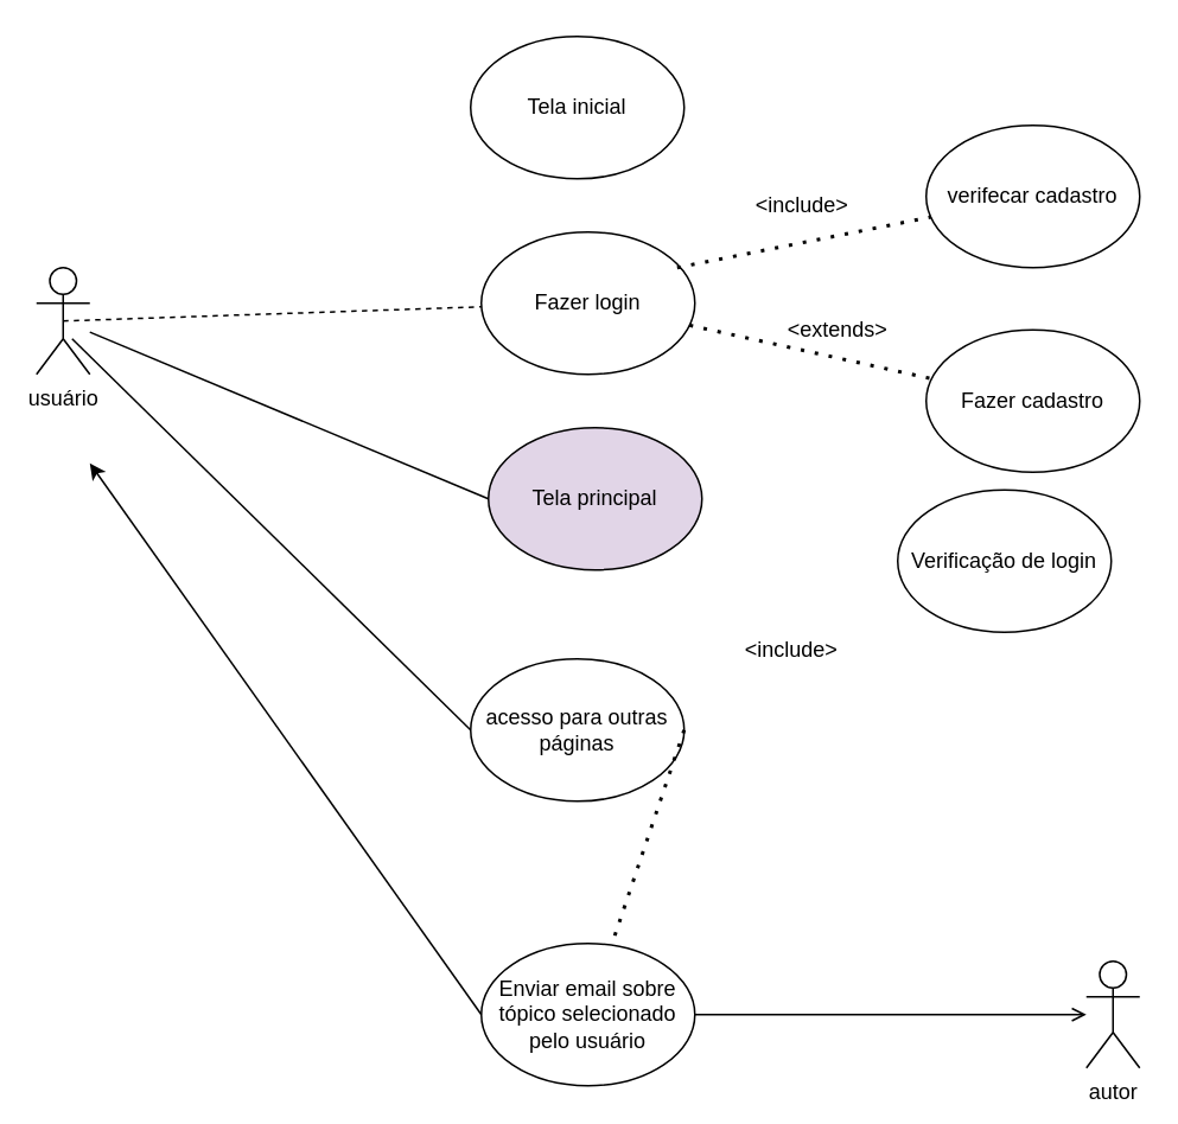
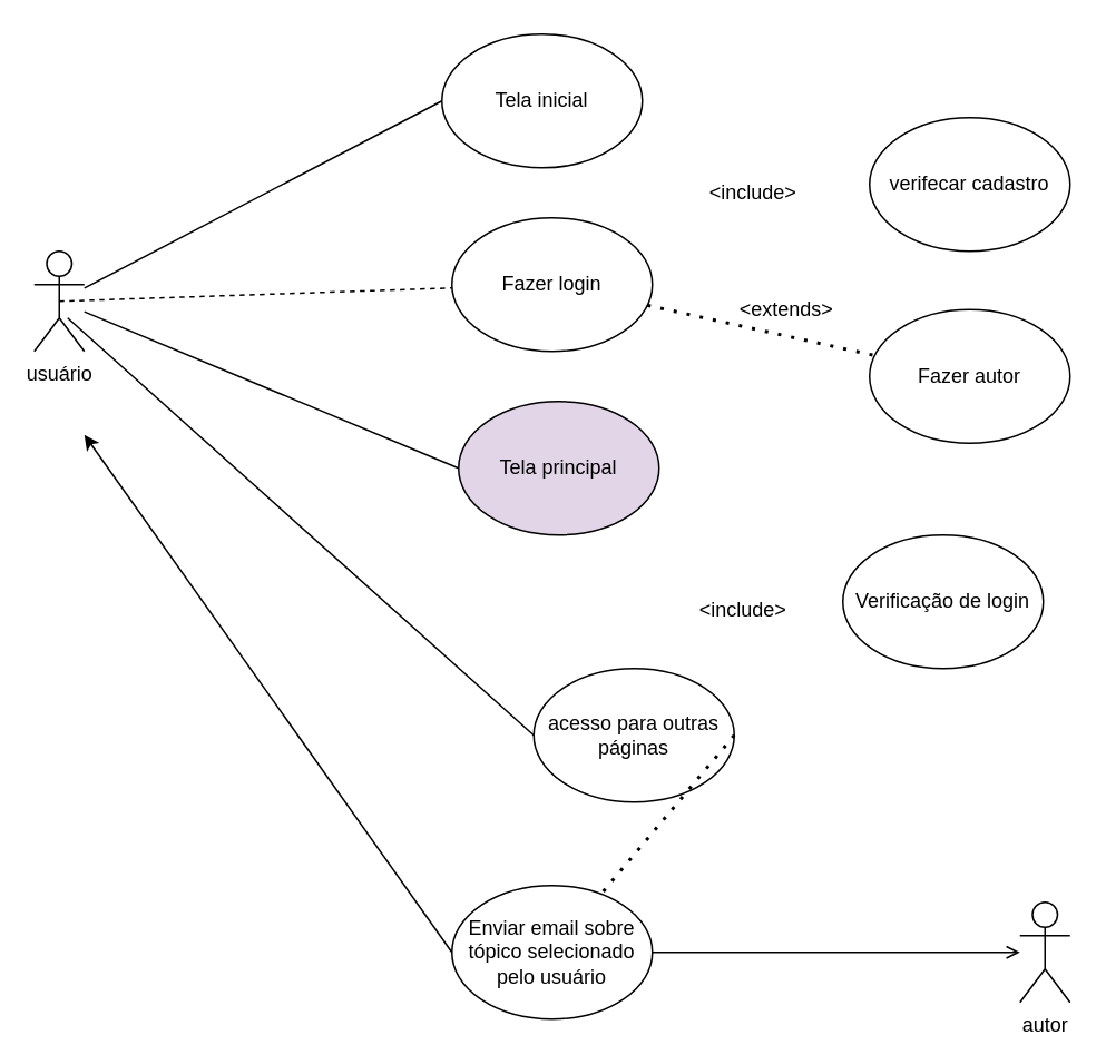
+ <mxCell id="14" value="" style="endArrow=none;html=1;rounded=0;entryX=0;entryY=0.5;entryDx=0;entryDy=0;" parent="1" source="6" target="2" edge="1"><mxGeometry width="50" height="50" relative="1" as="geometry"><mxPoint x="50" y="170" as="sourcePoint" /><mxPoint x="100" y="120" as="targetPoint" /></mxGeometry></mxCell>
- <mxCell id="9" value="" style="endArrow=none;dashed=1;html=1;dashPattern=1 3;strokeWidth=2;rounded=0;exitX=0.917;exitY=0.25;exitDx=0;exitDy=0;exitPerimeter=0;" parent="1" source="3" target="8" edge="1"><mxGeometry width="50" height="50" relative="1" as="geometry"><mxPoint x="370" y="190" as="sourcePoint" /><mxPoint x="420" y="140" as="targetPoint" /></mxGeometry></mxCell>
- <mxCell id="4" value="Fazer cadastro" style="ellipse;whiteSpace=wrap;html=1;" parent="1" vertex="1"><mxGeometry x="520" y="185" width="120" height="80" as="geometry" /></mxCell>
+ <mxCell id="4" value="Fazer autor" style="ellipse;whiteSpace=wrap;html=1;" parent="1" vertex="1"><mxGeometry x="520" y="185" width="120" height="80" as="geometry" /></mxCell>
- <mxCell id="11" value="Verificação de login" style="ellipse;whiteSpace=wrap;html=1;" parent="1" vertex="1"><mxGeometry x="504" y="275" width="120" height="80" as="geometry" /></mxCell>
+ <mxCell id="11" value="Verificação de login" style="ellipse;whiteSpace=wrap;html=1;" parent="1" vertex="1"><mxGeometry x="504" y="320" width="120" height="80" as="geometry" /></mxCell>
- <mxCell id="7" value="acesso para outras páginas" style="ellipse;whiteSpace=wrap;html=1;" parent="1" vertex="1"><mxGeometry x="264" y="370" width="120" height="80" as="geometry" /></mxCell>
+ <mxCell id="7" value="acesso para outras páginas" style="ellipse;whiteSpace=wrap;html=1;" parent="1" vertex="1"><mxGeometry x="319" y="400" width="120" height="80" as="geometry" /></mxCell>
